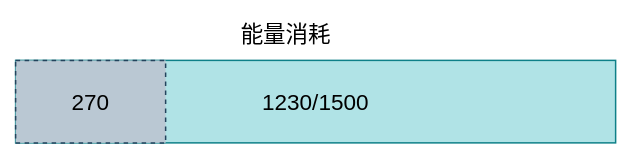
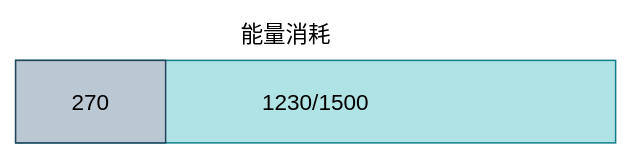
- <mxCell id="3" value="270" style="rounded=0;whiteSpace=wrap;html=1;strokeColor=#23445d;strokeWidth=2;fontSize=30;fillColor=#bac8d3;dashed=1;" vertex="1" parent="1"><mxGeometry x="20" y="80" width="200" height="110" as="geometry" /></mxCell>
+ <mxCell id="3" value="270" style="rounded=0;whiteSpace=wrap;html=1;strokeColor=#23445d;strokeWidth=2;fontSize=30;fillColor=#bac8d3;" vertex="1" parent="1"><mxGeometry x="20" y="80" width="200" height="110" as="geometry" /></mxCell>
